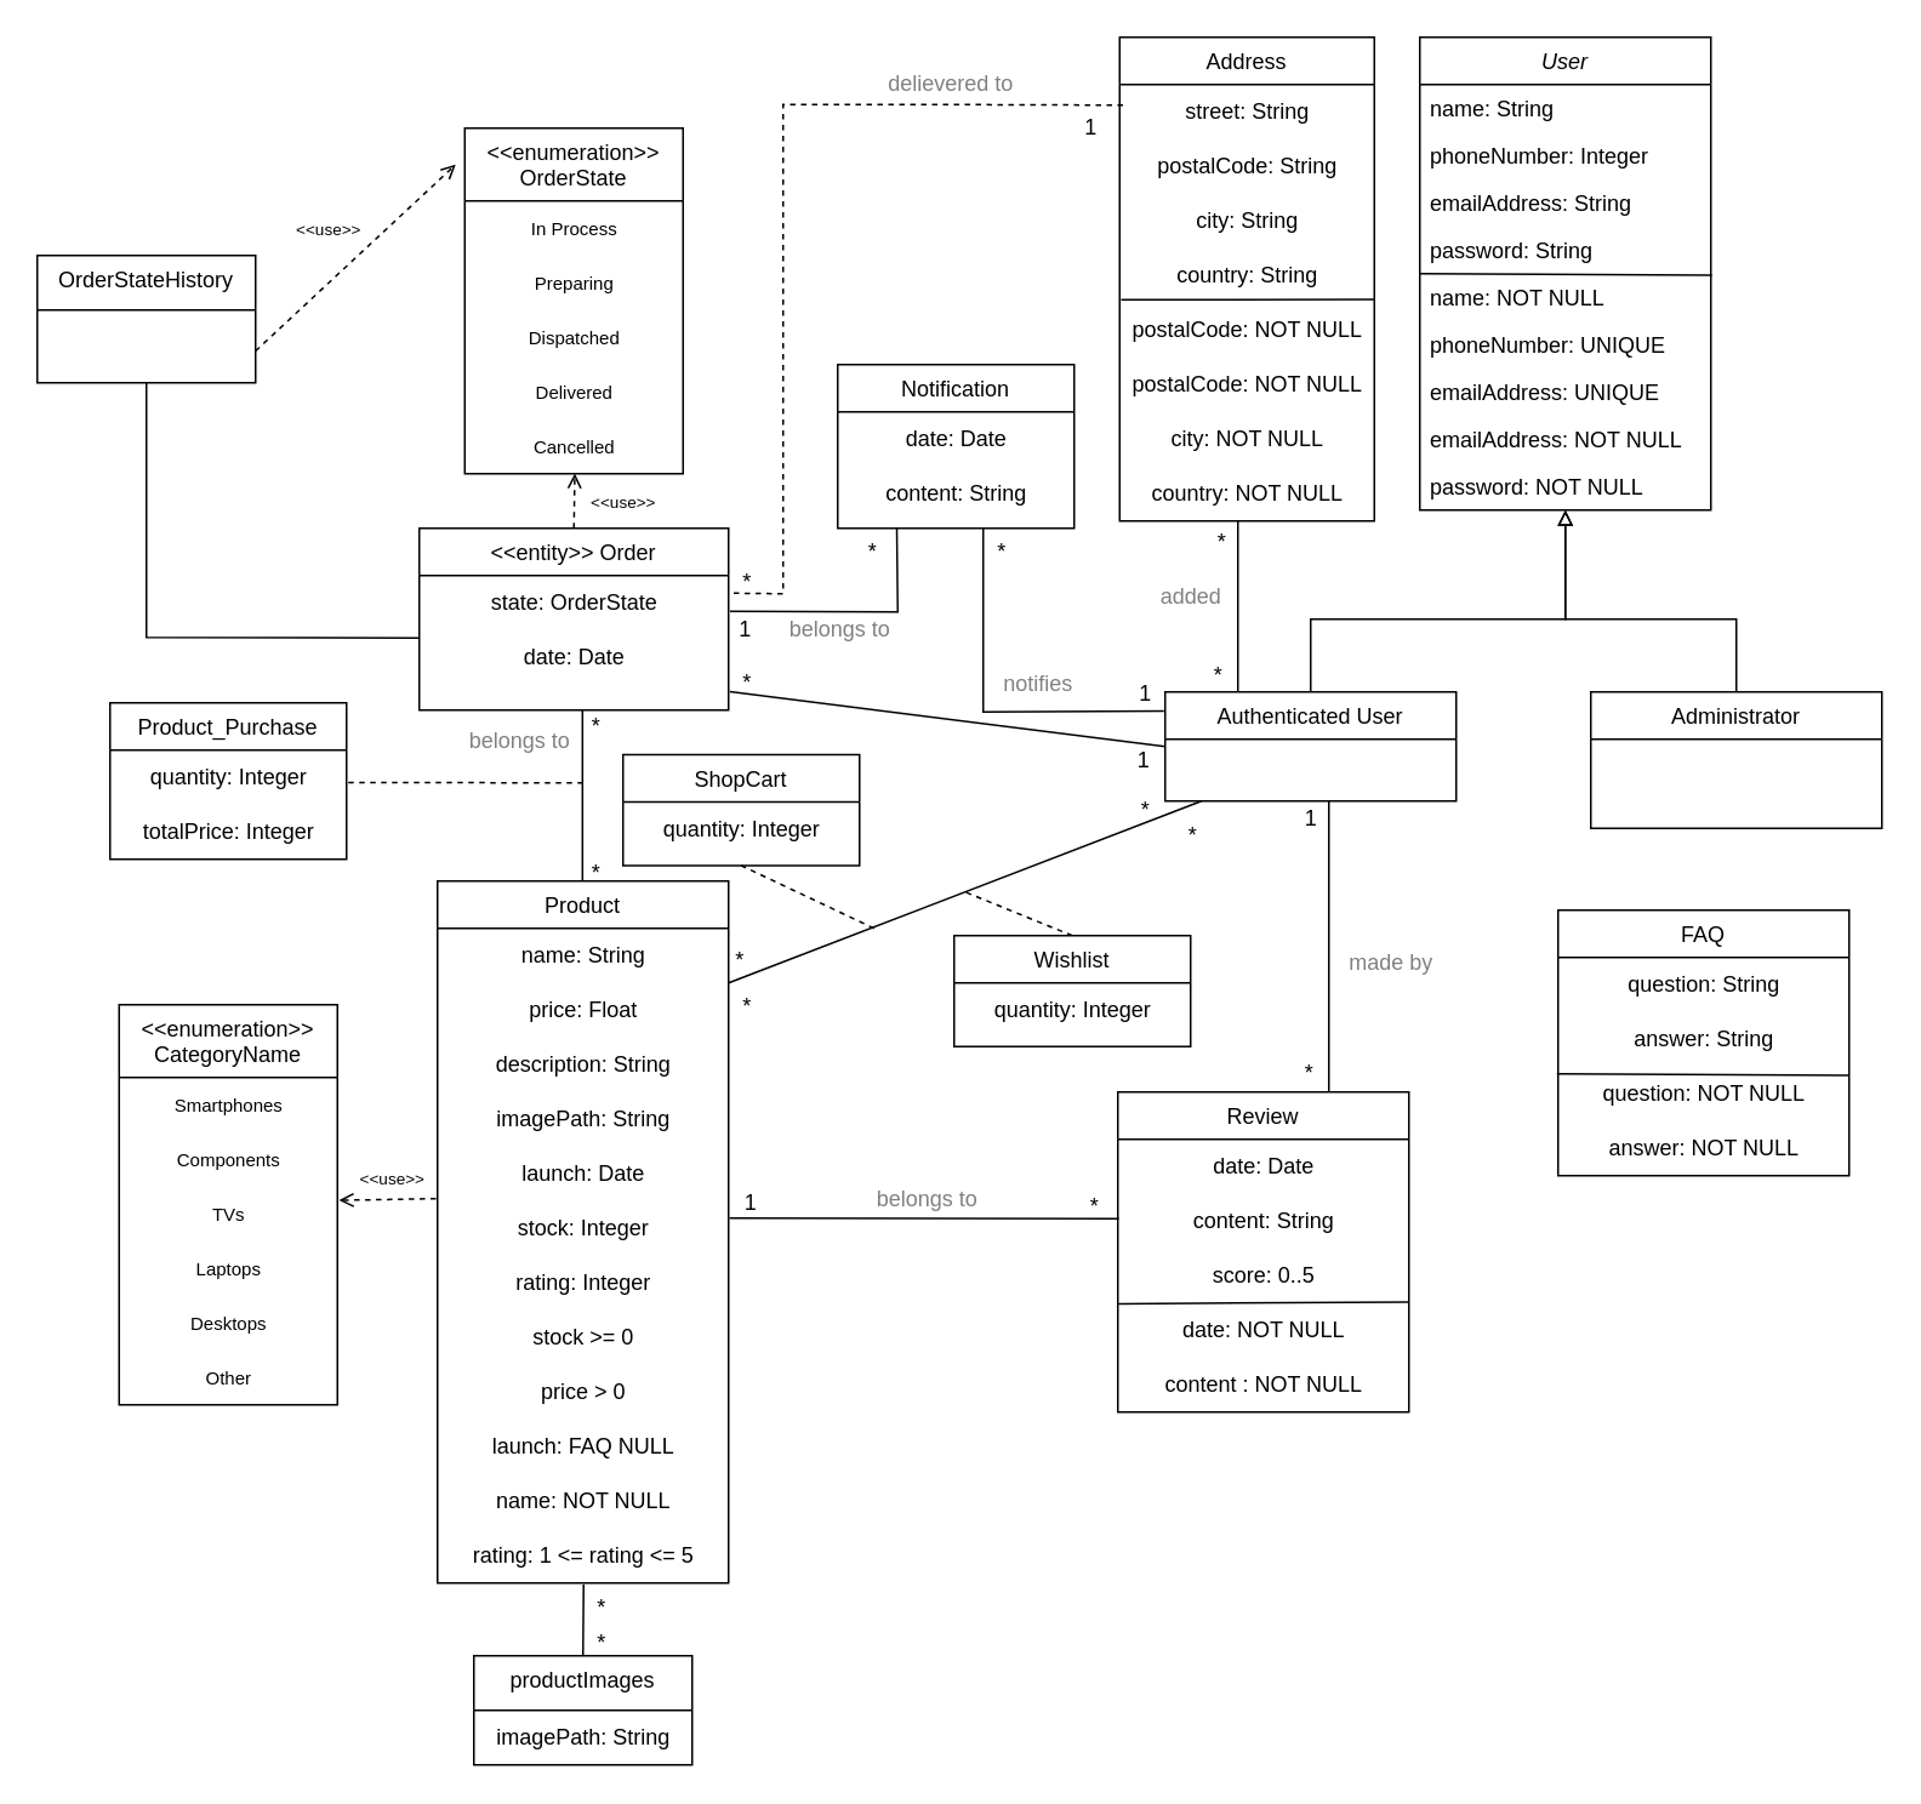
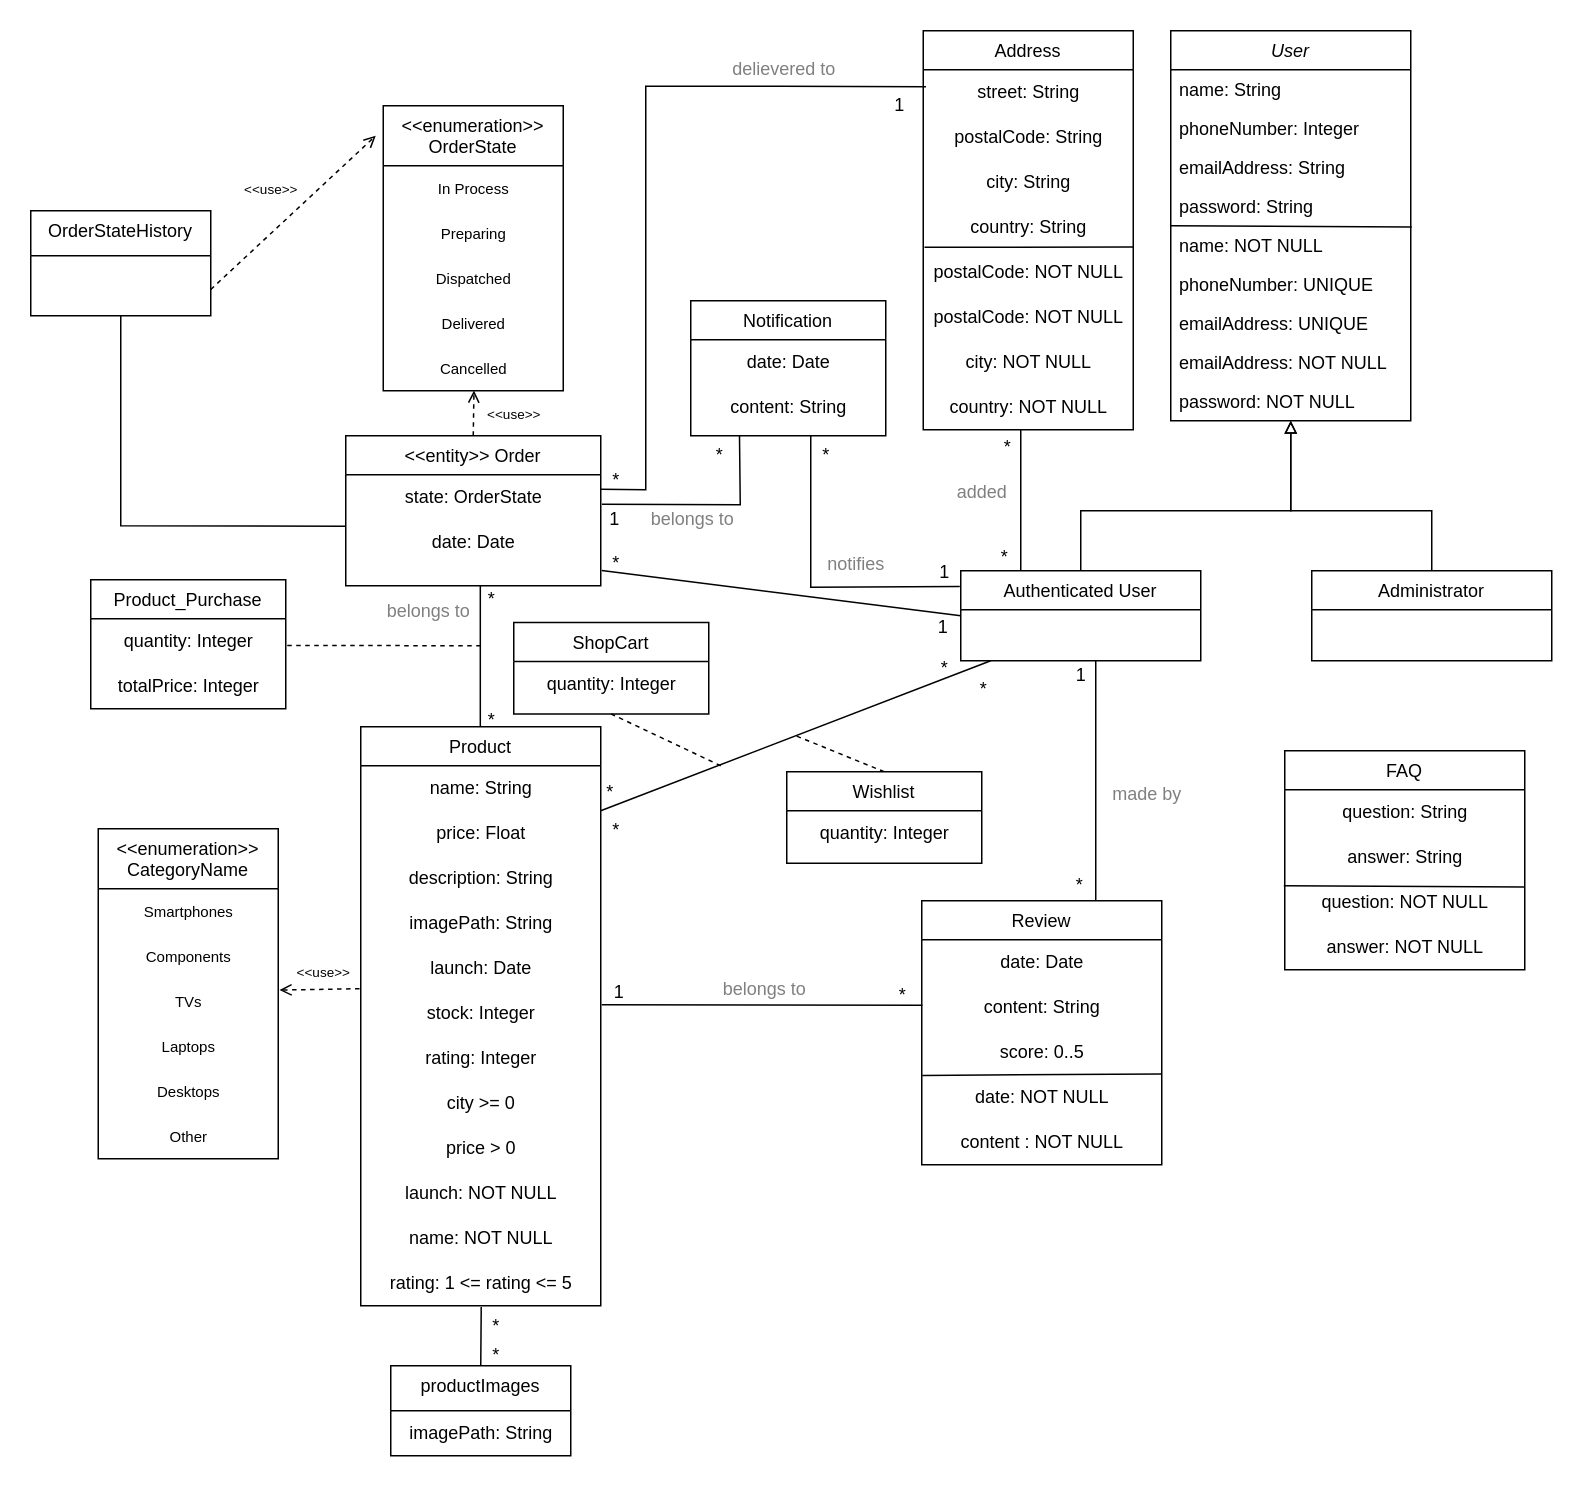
- <mxCell id="99" value="" style="endArrow=none;html=1;rounded=0;entryX=0.998;entryY=0.322;entryDx=0;entryDy=0;entryPerimeter=0;exitX=0.013;exitY=0.378;exitDx=0;exitDy=0;exitPerimeter=0;dashed=1;" parent="1" source="83" target="19" edge="1"><mxGeometry width="50" height="50" relative="1" as="geometry"><mxPoint x="470" y="110" as="sourcePoint" /><mxPoint x="500" y="230" as="targetPoint" /><Array as="points"><mxPoint x="520" y="57" /><mxPoint x="430" y="57" /><mxPoint x="430" y="240" /><mxPoint x="430" y="326" /></Array></mxGeometry></mxCell>
+ <mxCell id="99" value="" style="endArrow=none;html=1;rounded=0;entryX=0.998;entryY=0.322;entryDx=0;entryDy=0;entryPerimeter=0;exitX=0.013;exitY=0.378;exitDx=0;exitDy=0;exitPerimeter=0;" parent="1" source="83" target="19" edge="1"><mxGeometry width="50" height="50" relative="1" as="geometry"><mxPoint x="470" y="110" as="sourcePoint" /><mxPoint x="500" y="230" as="targetPoint" /><Array as="points"><mxPoint x="520" y="57" /><mxPoint x="430" y="57" /><mxPoint x="430" y="240" /><mxPoint x="430" y="326" /></Array></mxGeometry></mxCell>
- <mxCell id="16" value="Administrator" style="swimlane;fontStyle=0;align=center;verticalAlign=top;childLayout=stackLayout;horizontal=1;startSize=26;horizontalStack=0;resizeParent=1;resizeLast=0;collapsible=1;marginBottom=0;rounded=0;shadow=0;strokeWidth=1;" parent="1" vertex="1"><mxGeometry x="874" y="380" width="160" height="75" as="geometry"><mxRectangle x="340" y="380" width="170" height="26" as="alternateBounds" /></mxGeometry></mxCell>
+ <mxCell id="16" value="Administrator" style="swimlane;fontStyle=0;align=center;verticalAlign=top;childLayout=stackLayout;horizontal=1;startSize=26;horizontalStack=0;resizeParent=1;resizeLast=0;collapsible=1;marginBottom=0;rounded=0;shadow=0;strokeWidth=1;" parent="1" vertex="1"><mxGeometry x="874" y="380" width="160" height="60" as="geometry"><mxRectangle x="340" y="380" width="170" height="26" as="alternateBounds" /></mxGeometry></mxCell>
- <mxCell id="50" value="stock &amp;gt;= 0" style="text;html=1;align=center;verticalAlign=middle;resizable=0;points=[];autosize=1;strokeColor=none;fillColor=none;fontSize=12;" parent="42" vertex="1"><mxGeometry y="236" width="160" height="30" as="geometry" /></mxCell>
+ <mxCell id="50" value="city &amp;gt;= 0" style="text;html=1;align=center;verticalAlign=middle;resizable=0;points=[];autosize=1;strokeColor=none;fillColor=none;fontSize=12;" parent="42" vertex="1"><mxGeometry y="236" width="160" height="30" as="geometry" /></mxCell>
- <mxCell id="52" value="&lt;div&gt;launch: FAQ NULL&lt;/div&gt;" style="text;html=1;align=center;verticalAlign=middle;resizable=0;points=[];autosize=1;strokeColor=none;fillColor=none;fontSize=12;" parent="42" vertex="1"><mxGeometry y="296" width="160" height="30" as="geometry" /></mxCell>
+ <mxCell id="52" value="&lt;div&gt;launch: NOT NULL&lt;/div&gt;" style="text;html=1;align=center;verticalAlign=middle;resizable=0;points=[];autosize=1;strokeColor=none;fillColor=none;fontSize=12;" parent="42" vertex="1"><mxGeometry y="296" width="160" height="30" as="geometry" /></mxCell>
